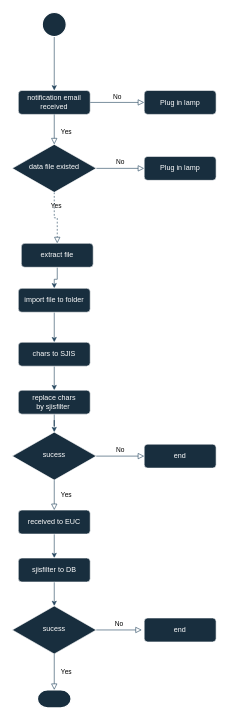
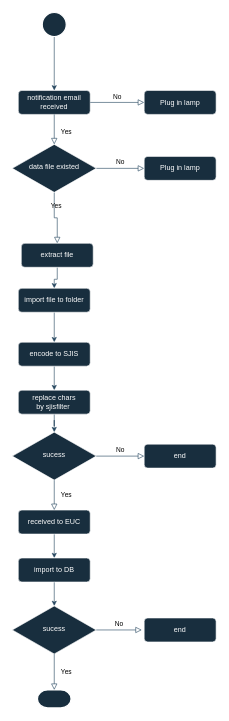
- <mxCell id="3" value="Yes" style="rounded=0;html=1;jettySize=auto;orthogonalLoop=1;fontSize=11;endArrow=block;endFill=0;endSize=8;strokeWidth=1;shadow=0;labelBackgroundColor=none;edgeStyle=orthogonalEdgeStyle;strokeColor=#23445D;fontColor=default;entryX=0.5;entryY=0;entryDx=0;entryDy=0;exitX=0.5;exitY=1;exitDx=0;exitDy=0;dashed=1;" parent="1" source="5" target="8" edge="1"><mxGeometry y="20" relative="1" as="geometry"><mxPoint as="offset" /><mxPoint x="90" y="360" as="targetPoint" /></mxGeometry></mxCell>
+ <mxCell id="3" value="Yes" style="rounded=0;html=1;jettySize=auto;orthogonalLoop=1;fontSize=11;endArrow=block;endFill=0;endSize=8;strokeWidth=1;shadow=0;labelBackgroundColor=none;edgeStyle=orthogonalEdgeStyle;strokeColor=#23445D;fontColor=default;entryX=0.5;entryY=0;entryDx=0;entryDy=0;exitX=0.5;exitY=1;exitDx=0;exitDy=0;" parent="1" source="5" target="8" edge="1"><mxGeometry y="20" relative="1" as="geometry"><mxPoint as="offset" /><mxPoint x="90" y="360" as="targetPoint" /></mxGeometry></mxCell>
- <mxCell id="17" value="chars to SJIS" style="rounded=1;whiteSpace=wrap;html=1;fontSize=12;glass=0;strokeWidth=1;shadow=0;labelBackgroundColor=none;fillColor=#182E3E;strokeColor=#FFFFFF;fontColor=#FFFFFF;" vertex="1" parent="1"><mxGeometry x="30" y="570" width="120" height="40" as="geometry" /></mxCell>
+ <mxCell id="17" value="encode to SJIS" style="rounded=1;whiteSpace=wrap;html=1;fontSize=12;glass=0;strokeWidth=1;shadow=0;labelBackgroundColor=none;fillColor=#182E3E;strokeColor=#FFFFFF;fontColor=#FFFFFF;" vertex="1" parent="1"><mxGeometry x="30" y="570" width="120" height="40" as="geometry" /></mxCell>
- <mxCell id="27" value="sjisfilter to DB" style="rounded=1;whiteSpace=wrap;html=1;fontSize=12;glass=0;strokeWidth=1;shadow=0;labelBackgroundColor=none;fillColor=#182E3E;strokeColor=#FFFFFF;fontColor=#FFFFFF;" vertex="1" parent="1"><mxGeometry x="30" y="930" width="120" height="40" as="geometry" /></mxCell>
+ <mxCell id="27" value="import to DB" style="rounded=1;whiteSpace=wrap;html=1;fontSize=12;glass=0;strokeWidth=1;shadow=0;labelBackgroundColor=none;fillColor=#182E3E;strokeColor=#FFFFFF;fontColor=#FFFFFF;" vertex="1" parent="1"><mxGeometry x="30" y="930" width="120" height="40" as="geometry" /></mxCell>
